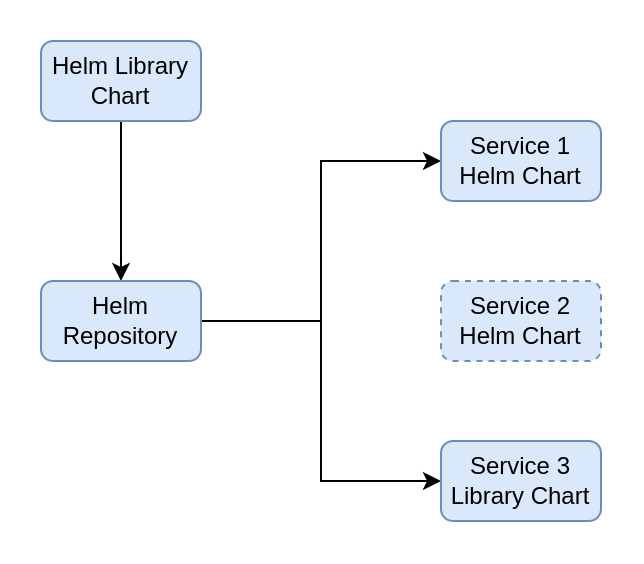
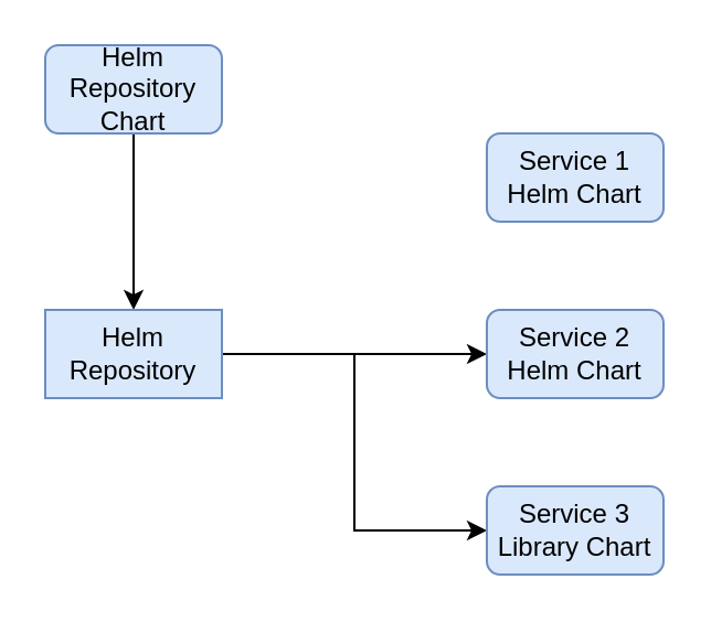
- <mxCell id="3" value="Helm Library Chart" style="rounded=1;whiteSpace=wrap;html=1;fillColor=#dae8fc;strokeColor=#6c8ebf;" vertex="1" parent="1"><mxGeometry x="20" y="20" width="80" height="40" as="geometry" /></mxCell>
+ <mxCell id="3" value="Helm Repository Chart" style="rounded=1;whiteSpace=wrap;html=1;fillColor=#dae8fc;strokeColor=#6c8ebf;" vertex="1" parent="1"><mxGeometry x="20" y="20" width="80" height="40" as="geometry" /></mxCell>
- <mxCell id="4" style="edgeStyle=orthogonalEdgeStyle;rounded=0;orthogonalLoop=1;jettySize=auto;html=1;entryX=0;entryY=0.5;entryDx=0;entryDy=0;" edge="1" parent="1" source="6" target="7"><mxGeometry relative="1" as="geometry" /></mxCell>
+ <mxCell id="4" style="edgeStyle=orthogonalEdgeStyle;rounded=0;orthogonalLoop=1;jettySize=auto;html=1;" edge="1" parent="1" source="6" target="9"><mxGeometry relative="1" as="geometry" /></mxCell>
- <mxCell id="6" value="Helm Repository" style="rounded=1;whiteSpace=wrap;html=1;fillColor=#dae8fc;strokeColor=#6c8ebf;" vertex="1" parent="1"><mxGeometry x="20" y="140" width="80" height="40" as="geometry" /></mxCell>
+ <mxCell id="6" value="Helm Repository" style="whiteSpace=wrap;html=1;fillColor=#dae8fc;strokeColor=#6c8ebf;rounded=0;" vertex="1" parent="1"><mxGeometry x="20" y="140" width="80" height="40" as="geometry" /></mxCell>
- <mxCell id="9" value="Service 2 Helm Chart" style="rounded=1;whiteSpace=wrap;html=1;fillColor=#dae8fc;strokeColor=#6c8ebf;dashed=1;" vertex="1" parent="1"><mxGeometry x="220" y="140" width="80" height="40" as="geometry" /></mxCell>
+ <mxCell id="9" value="Service 2 Helm Chart" style="rounded=1;whiteSpace=wrap;html=1;fillColor=#dae8fc;strokeColor=#6c8ebf;" vertex="1" parent="1"><mxGeometry x="220" y="140" width="80" height="40" as="geometry" /></mxCell>
